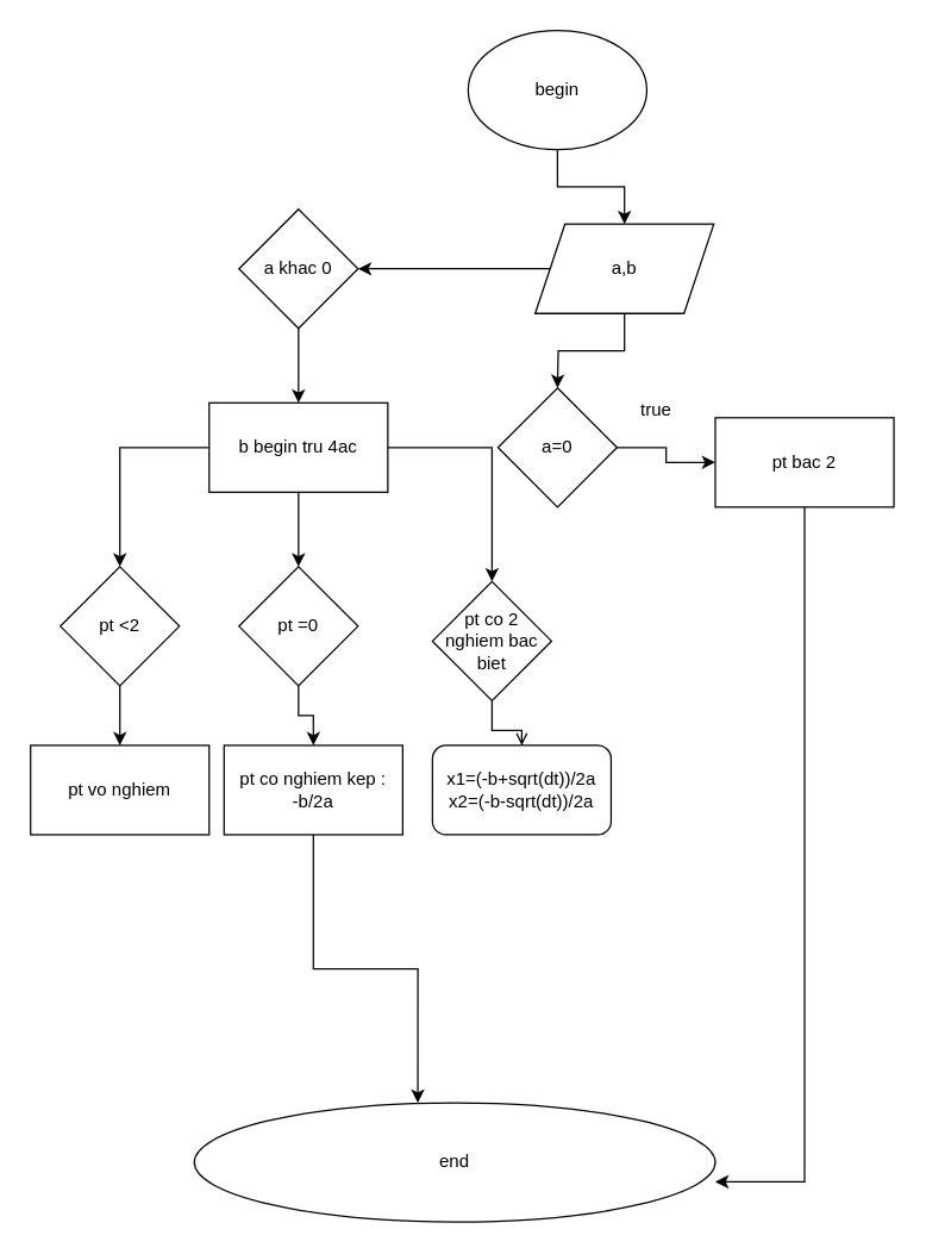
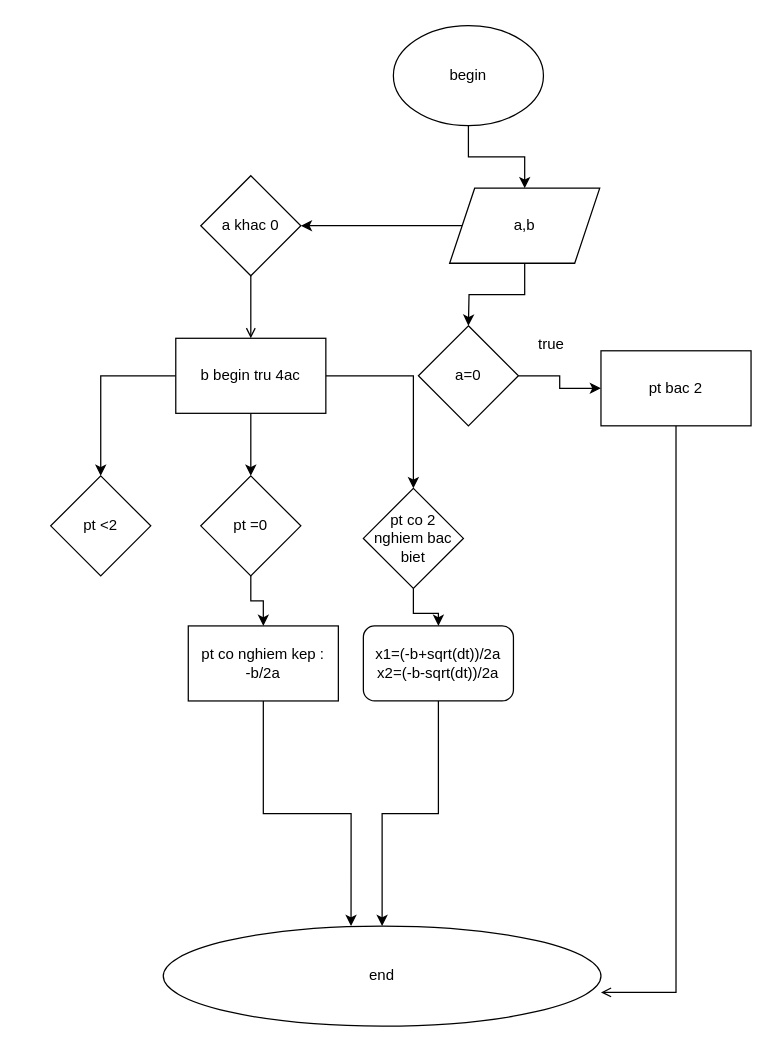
- <mxCell id="16" style="edgeStyle=orthogonalEdgeStyle;rounded=0;orthogonalLoop=1;jettySize=auto;html=1;entryX=0.5;entryY=0;entryDx=0;entryDy=0;" edge="1" parent="1" source="17" target="15"><mxGeometry relative="1" as="geometry" /></mxCell>
+ <mxCell id="16" style="edgeStyle=orthogonalEdgeStyle;rounded=0;orthogonalLoop=1;jettySize=auto;html=1;entryX=0.5;entryY=0;entryDx=0;entryDy=0;endArrow=open;" edge="1" parent="1" source="17" target="15"><mxGeometry relative="1" as="geometry" /></mxCell>
- <mxCell id="18" style="edgeStyle=orthogonalEdgeStyle;rounded=0;orthogonalLoop=1;jettySize=auto;html=1;" edge="1" parent="1" source="19" target="22"><mxGeometry relative="1" as="geometry"><mxPoint x="80" y="530" as="targetPoint" /></mxGeometry></mxCell>
- <mxCell id="25" style="edgeStyle=orthogonalEdgeStyle;rounded=0;orthogonalLoop=1;jettySize=auto;html=1;endArrow=open;" edge="1" parent="1" source="26" target="28"><mxGeometry relative="1" as="geometry"><mxPoint x="330" y="510" as="targetPoint" /></mxGeometry></mxCell>
+ <mxCell id="25" style="edgeStyle=orthogonalEdgeStyle;rounded=0;orthogonalLoop=1;jettySize=auto;html=1;" edge="1" parent="1" source="26" target="28"><mxGeometry relative="1" as="geometry"><mxPoint x="330" y="510" as="targetPoint" /></mxGeometry></mxCell>
- <mxCell id="22" value="pt vo nghiem" style="rounded=0;whiteSpace=wrap;html=1;" vertex="1" parent="1"><mxGeometry y="500" width="120" height="60" as="geometry" x="20" /></mxCell>
+ <mxCell id="27" style="edgeStyle=orthogonalEdgeStyle;rounded=0;orthogonalLoop=1;jettySize=auto;html=1;" edge="1" parent="1" source="28" target="29"><mxGeometry relative="1" as="geometry"><mxPoint x="350" y="670" as="targetPoint" /></mxGeometry></mxCell>
- <mxCell id="9" style="edgeStyle=orthogonalEdgeStyle;rounded=0;orthogonalLoop=1;jettySize=auto;html=1;entryX=1;entryY=0.663;entryDx=0;entryDy=0;entryPerimeter=0;" edge="1" parent="1" source="10" target="29"><mxGeometry relative="1" as="geometry"><mxPoint x="580" y="670" as="targetPoint" /></mxGeometry></mxCell>
+ <mxCell id="9" style="edgeStyle=orthogonalEdgeStyle;rounded=0;orthogonalLoop=1;jettySize=auto;html=1;entryX=1;entryY=0.663;entryDx=0;entryDy=0;entryPerimeter=0;endArrow=open;" edge="1" parent="1" source="10" target="29"><mxGeometry relative="1" as="geometry"><mxPoint x="580" y="670" as="targetPoint" /></mxGeometry></mxCell>
